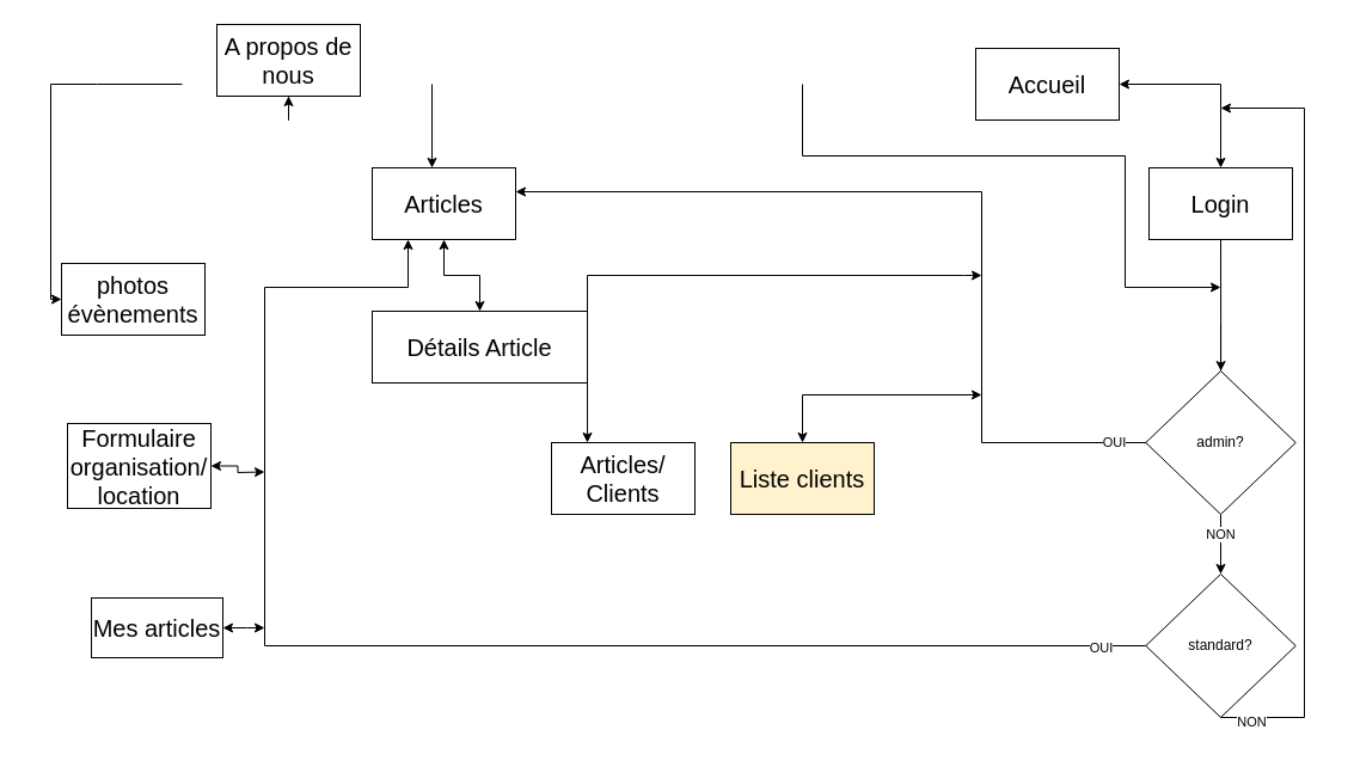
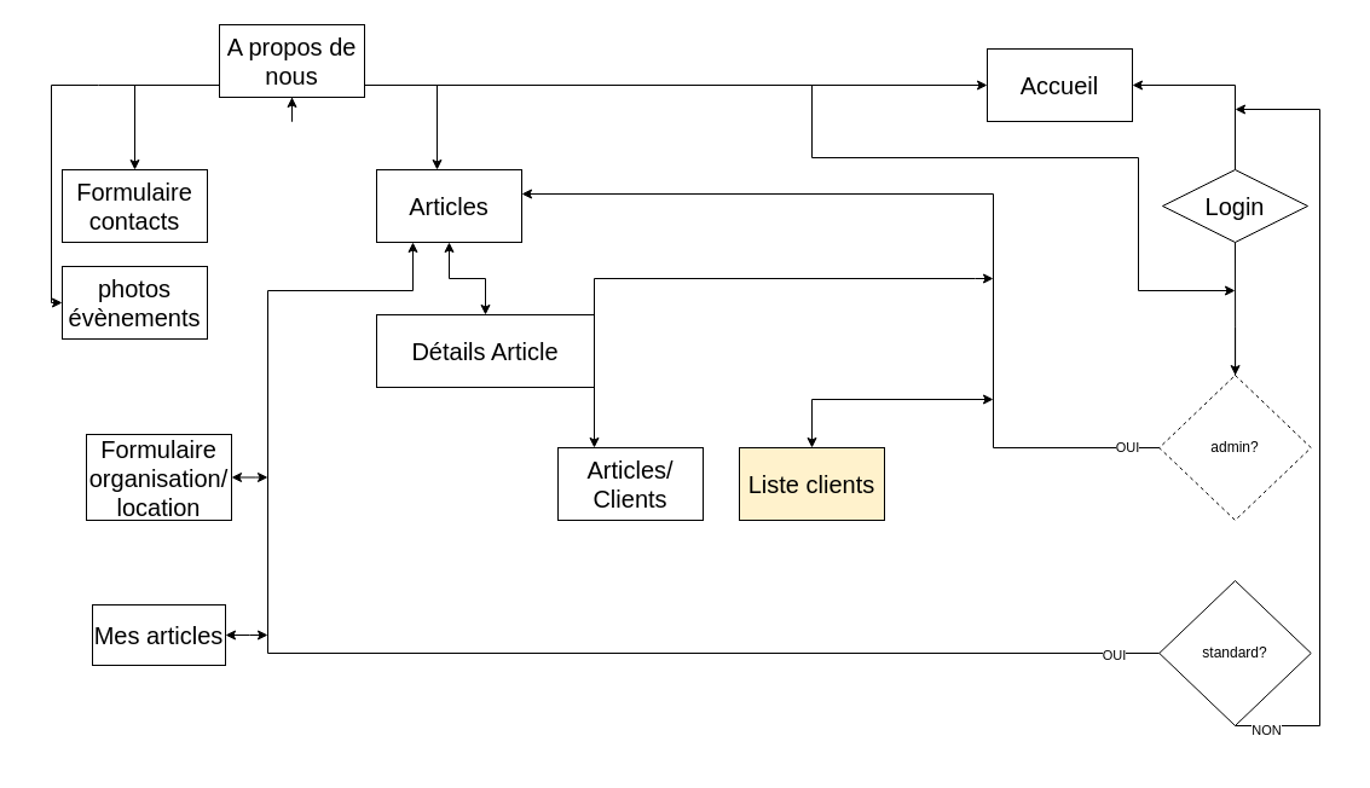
+ <mxCell id="2" style="edgeStyle=orthogonalEdgeStyle;rounded=0;orthogonalLoop=1;jettySize=auto;html=1;startArrow=classic;startFill=1;" parent="1" source="4" target="14" edge="1"><mxGeometry relative="1" as="geometry" /></mxCell>
- <mxCell id="3" style="edgeStyle=orthogonalEdgeStyle;rounded=0;orthogonalLoop=1;jettySize=auto;html=1;startArrow=classic;startFill=1;endArrow=classic;endFill=1;" parent="1" source="4" target="5" edge="1"><mxGeometry relative="1" as="geometry" /></mxCell>
+ <mxCell id="3" style="edgeStyle=orthogonalEdgeStyle;rounded=0;orthogonalLoop=1;jettySize=auto;html=1;startArrow=classic;startFill=1;endArrow=none;endFill=1;" parent="1" source="4" target="5" edge="1"><mxGeometry relative="1" as="geometry" /></mxCell>
+ <mxCell id="14" value="Formulaire contacts" style="rounded=0;whiteSpace=wrap;html=1;fontSize=20;" parent="1" vertex="1"><mxGeometry x="51" y="140" width="120" height="60" as="geometry" /></mxCell>
- <mxCell id="5" value="Login" style="rounded=0;whiteSpace=wrap;html=1;fontSize=20;" parent="1" vertex="1"><mxGeometry x="961" y="140" width="120" height="60" as="geometry" /></mxCell>
+ <mxCell id="5" value="Login" style="rhombus;whiteSpace=wrap;html=1;fontSize=20;" parent="1" vertex="1"><mxGeometry x="961" y="140" width="120" height="60" as="geometry" /></mxCell>
- <mxCell id="27" value="admin?" style="rhombus;whiteSpace=wrap;html=1;" parent="1" vertex="1"><mxGeometry x="958.25" y="310" width="125.5" height="120" as="geometry" /></mxCell>
+ <mxCell id="27" value="admin?" style="rhombus;whiteSpace=wrap;html=1;dashed=1;" parent="1" vertex="1"><mxGeometry x="958.25" y="310" width="125.5" height="120" as="geometry" /></mxCell>
- <mxCell id="18" value="Formulaire organisation/&lt;br&gt;location" style="rounded=0;whiteSpace=wrap;html=1;fontSize=20;" parent="1" vertex="1"><mxGeometry x="56" y="354" width="120" height="71" as="geometry" /></mxCell>
+ <mxCell id="18" value="Formulaire organisation/&lt;br&gt;location" style="rounded=0;whiteSpace=wrap;html=1;fontSize=20;" parent="1" vertex="1"><mxGeometry x="71" y="359" width="120" height="71" as="geometry" /></mxCell>
- <mxCell id="25" style="edgeStyle=orthogonalEdgeStyle;rounded=0;orthogonalLoop=1;jettySize=auto;html=1;startArrow=none;startFill=0;startSize=6;sourcePerimeterSpacing=0;endArrow=classic;endFill=1;endSize=6;targetPerimeterSpacing=0;strokeWidth=1;" parent="1" source="27" target="32" edge="1"><mxGeometry relative="1" as="geometry" /></mxCell>
- <mxCell id="26" value="NON" style="edgeLabel;html=1;align=center;verticalAlign=middle;resizable=0;points=[];" parent="25" vertex="1" connectable="0"><mxGeometry x="-0.347" y="-1" relative="1" as="geometry"><mxPoint as="offset" /></mxGeometry></mxCell>
